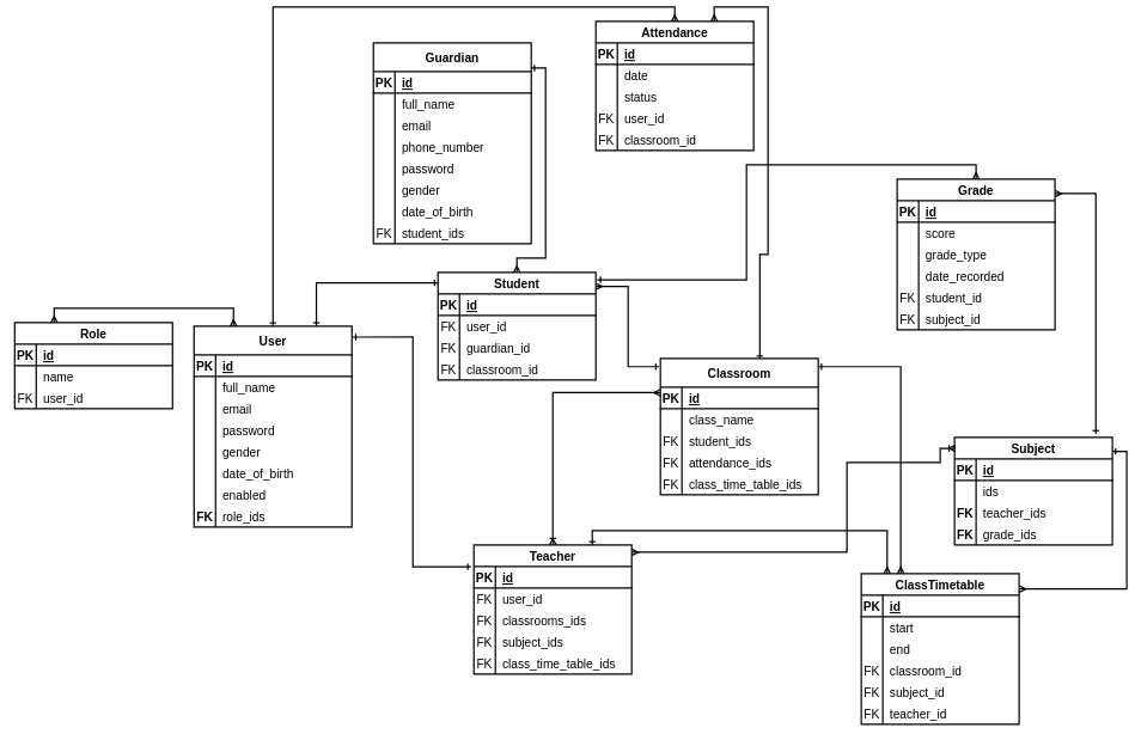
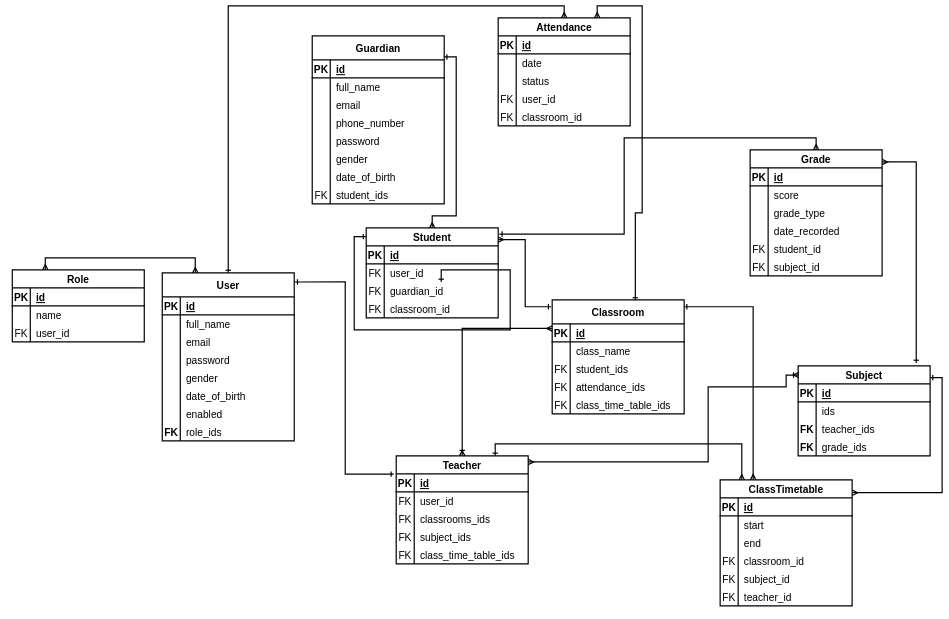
- <mxCell id="179" style="edgeStyle=orthogonalEdgeStyle;rounded=0;orthogonalLoop=1;jettySize=auto;html=1;exitX=-0.002;exitY=0.097;exitDx=0;exitDy=0;exitPerimeter=0;entryX=0.775;entryY=-0.001;entryDx=0;entryDy=0;entryPerimeter=0;startArrow=ERone;startFill=0;endArrow=ERone;endFill=0;fillColor=#ffe6cc;strokeColor=#000000;strokeWidth=2;" parent="1" source="38" target="2" edge="1"><mxGeometry relative="1" as="geometry" /></mxCell>
+ <mxCell id="179" style="edgeStyle=orthogonalEdgeStyle;rounded=0;orthogonalLoop=1;jettySize=auto;html=1;exitX=-0.002;exitY=0.097;exitDx=0;exitDy=0;exitPerimeter=0;startArrow=ERone;startFill=0;endArrow=ERone;endFill=0;fillColor=#ffe6cc;strokeColor=#000000;strokeWidth=2;" parent="1" source="38" target="47" edge="1"><mxGeometry relative="1" as="geometry" /></mxCell>
